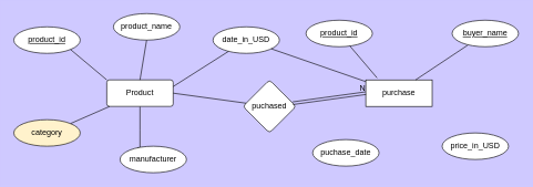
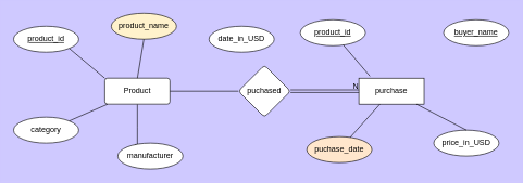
- <mxCell id="5" value="product_name" style="ellipse;whiteSpace=wrap;html=1;align=center;" vertex="1" parent="1"><mxGeometry x="170" y="20" width="100" height="40" as="geometry" /></mxCell>
+ <mxCell id="5" value="product_name" style="ellipse;whiteSpace=wrap;html=1;align=center;fillColor=#fff2cc;" vertex="1" parent="1"><mxGeometry x="170" y="20" width="100" height="40" as="geometry" /></mxCell>
- <mxCell id="16" value="" style="endArrow=none;html=1;rounded=0;exitX=0.75;exitY=0;exitDx=0;exitDy=0;" edge="1" parent="1" source="9" target="22"><mxGeometry width="50" height="50" relative="1" as="geometry"><mxPoint x="380" y="190" as="sourcePoint" /><mxPoint x="693.247" y="76.896" as="targetPoint" /></mxGeometry></mxCell>
- <mxCell id="18" value="" style="endArrow=none;html=1;rounded=0;" edge="1" parent="1" source="9" target="6"><mxGeometry width="50" height="50" relative="1" as="geometry"><mxPoint x="630" y="190" as="sourcePoint" /><mxPoint x="430" y="140" as="targetPoint" /></mxGeometry></mxCell>
+ <mxCell id="18" value="" style="endArrow=none;html=1;rounded=0;entryX=0.5;entryY=0;entryDx=0;entryDy=0;" edge="1" parent="1" source="9" target="11"><mxGeometry width="50" height="50" relative="1" as="geometry"><mxPoint x="630" y="190" as="sourcePoint" /><mxPoint x="430" y="140" as="targetPoint" /></mxGeometry></mxCell>
- <mxCell id="12" value="" style="endArrow=none;html=1;rounded=0;exitX=1;exitY=0.25;exitDx=0;exitDy=0;" edge="1" parent="1" source="3" target="6"><mxGeometry width="50" height="50" relative="1" as="geometry"><mxPoint x="380" y="190" as="sourcePoint" /><mxPoint x="430" y="140" as="targetPoint" /><Array as="points" /></mxGeometry></mxCell>
- <mxCell id="19" value="puchased" style="rhombus;whiteSpace=wrap;html=1;rounded=1;arcSize=10;" vertex="1" parent="1"><mxGeometry x="365" y="120" width="80" height="80" as="geometry" /></mxCell>
+ <mxCell id="19" value="puchased" style="rhombus;whiteSpace=wrap;html=1;rounded=1;arcSize=10;" vertex="1" parent="1"><mxGeometry x="365" y="100" width="80" height="80" as="geometry" /></mxCell>
+ <mxCell id="17" value="" style="endArrow=none;html=1;rounded=0;" edge="1" parent="1" source="10" target="9"><mxGeometry width="50" height="50" relative="1" as="geometry"><mxPoint x="380" y="190" as="sourcePoint" /><mxPoint x="430" y="140" as="targetPoint" /></mxGeometry></mxCell>
- <mxCell id="7" value="category" style="ellipse;whiteSpace=wrap;html=1;align=center;fillColor=#fff2cc;" vertex="1" parent="1"><mxGeometry x="20" y="180" width="100" height="40" as="geometry" /></mxCell>
+ <mxCell id="7" value="category" style="ellipse;whiteSpace=wrap;html=1;align=center;" vertex="1" parent="1"><mxGeometry x="20" y="180" width="100" height="40" as="geometry" /></mxCell>
- <mxCell id="10" value="puchase_date" style="ellipse;whiteSpace=wrap;html=1;align=center;" vertex="1" parent="1"><mxGeometry x="470" y="210" width="100" height="40" as="geometry" /></mxCell>
+ <mxCell id="10" value="puchase_date" style="ellipse;whiteSpace=wrap;html=1;align=center;fillColor=#ffe6cc;" vertex="1" parent="1"><mxGeometry x="470" y="210" width="100" height="40" as="geometry" /></mxCell>
